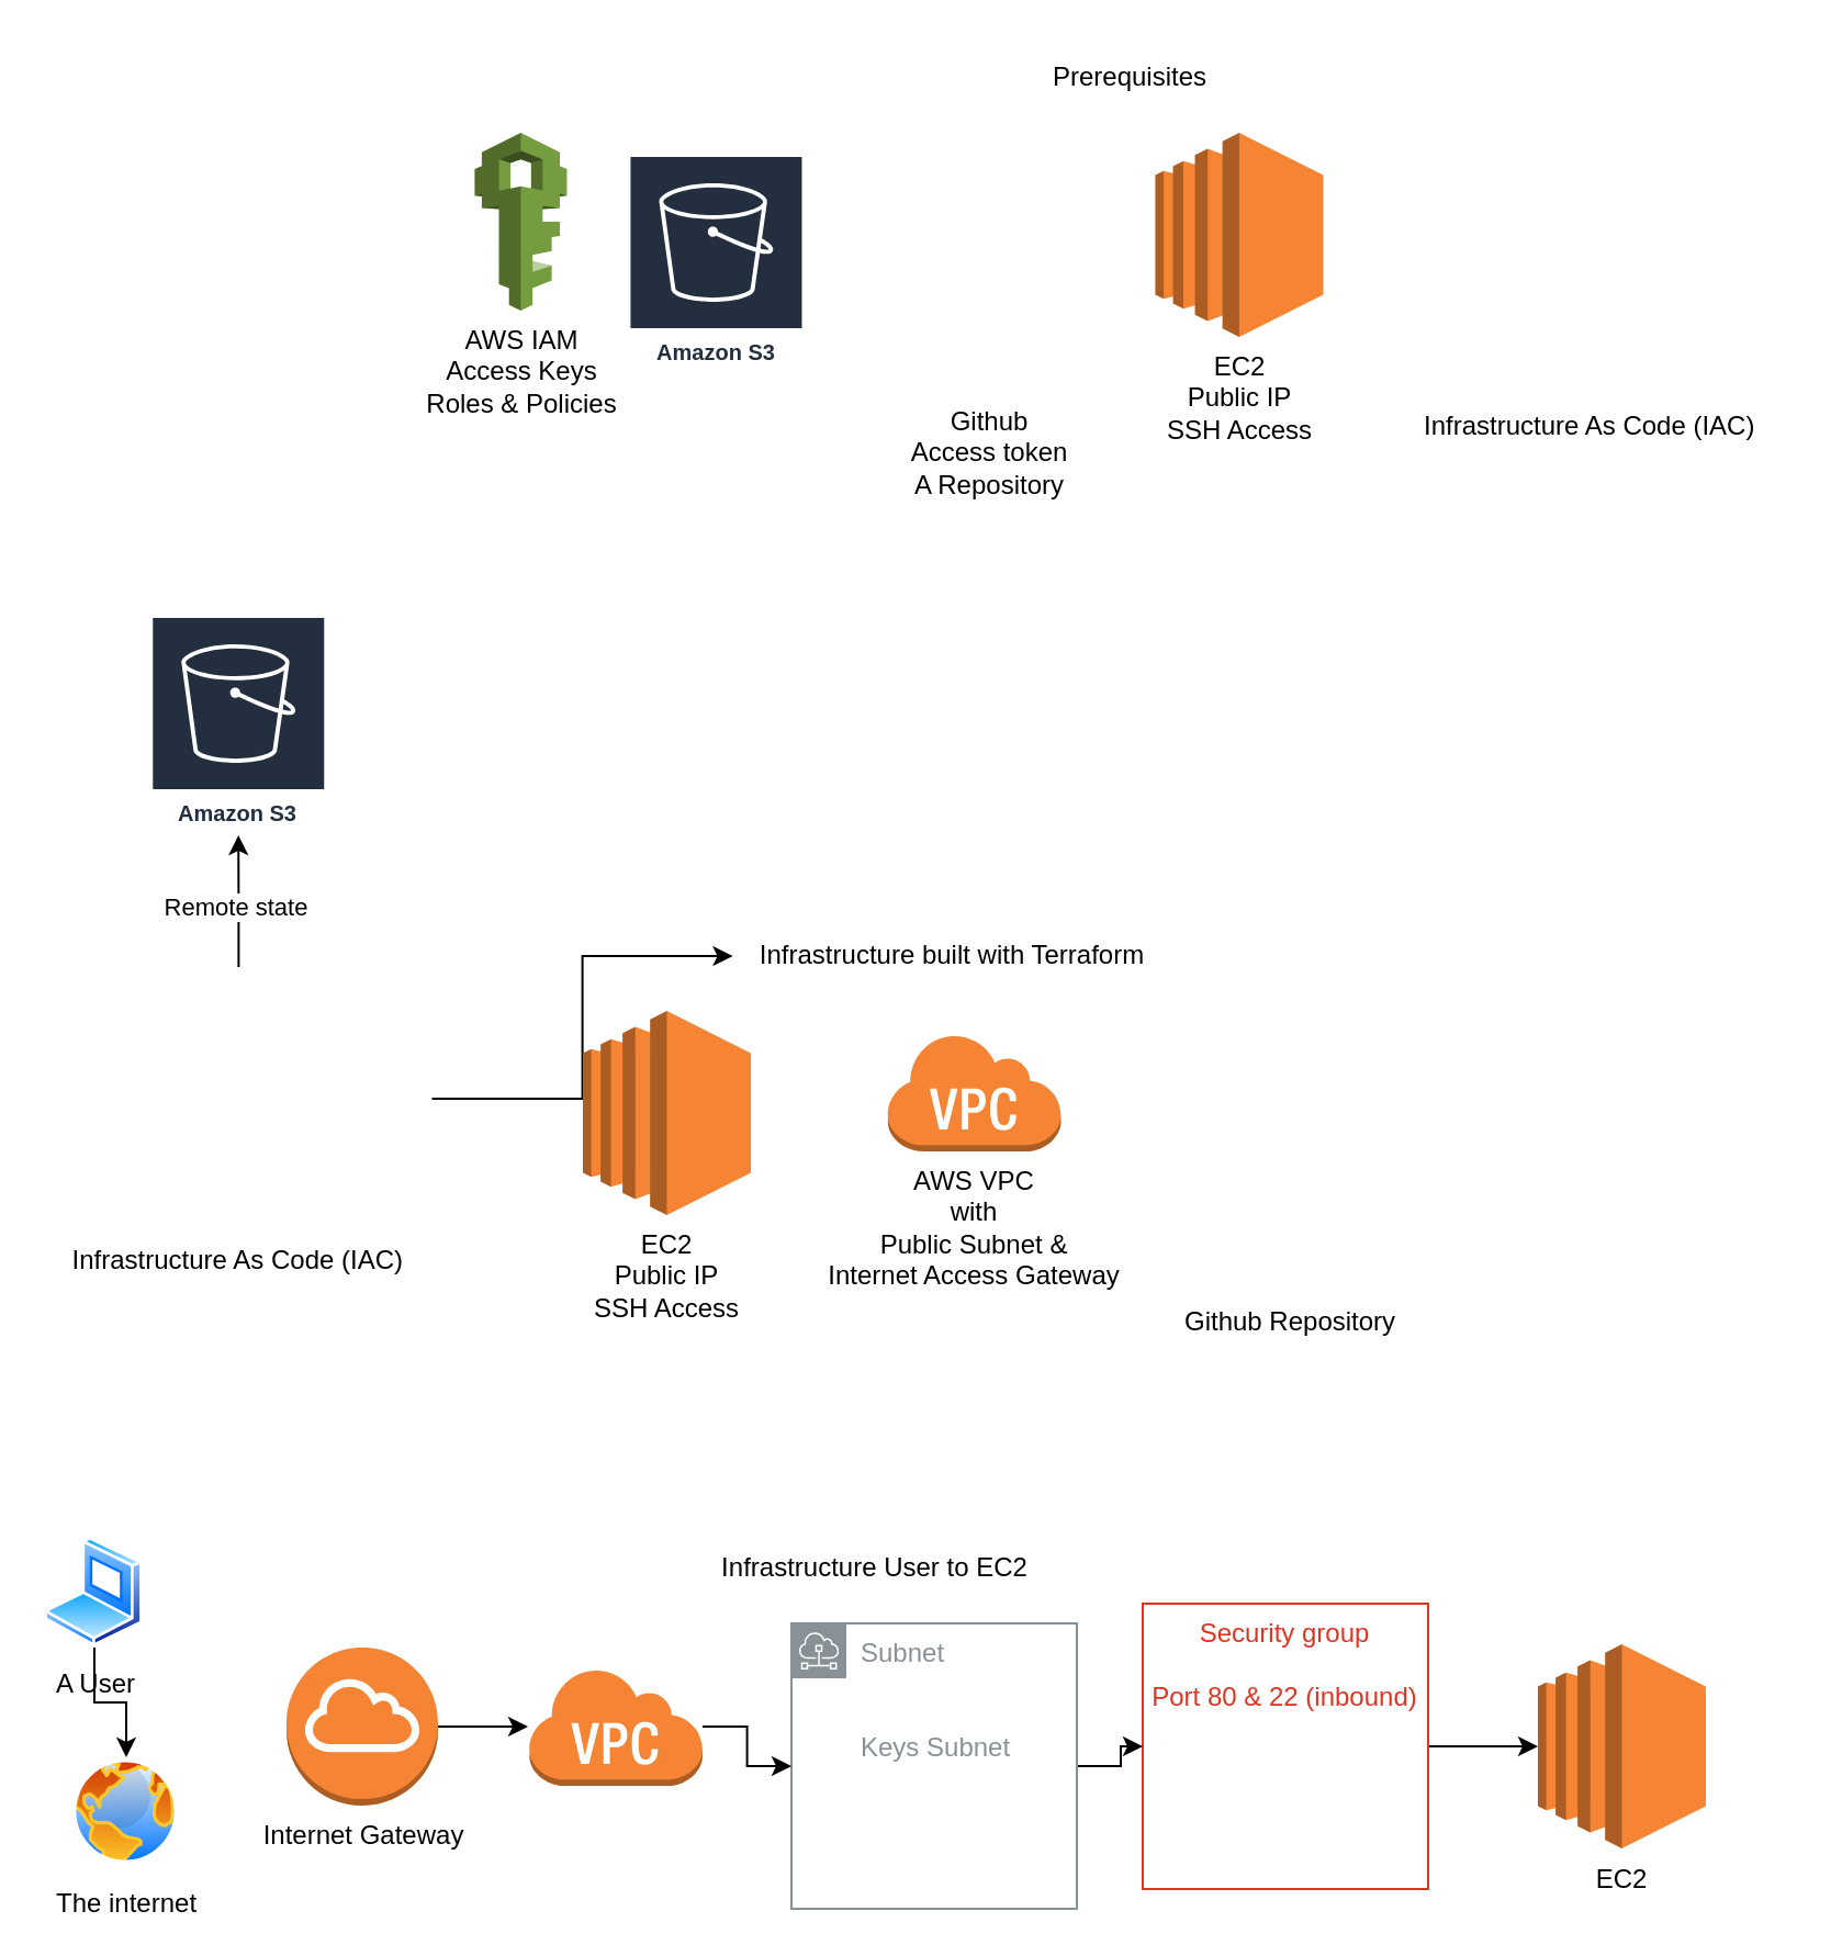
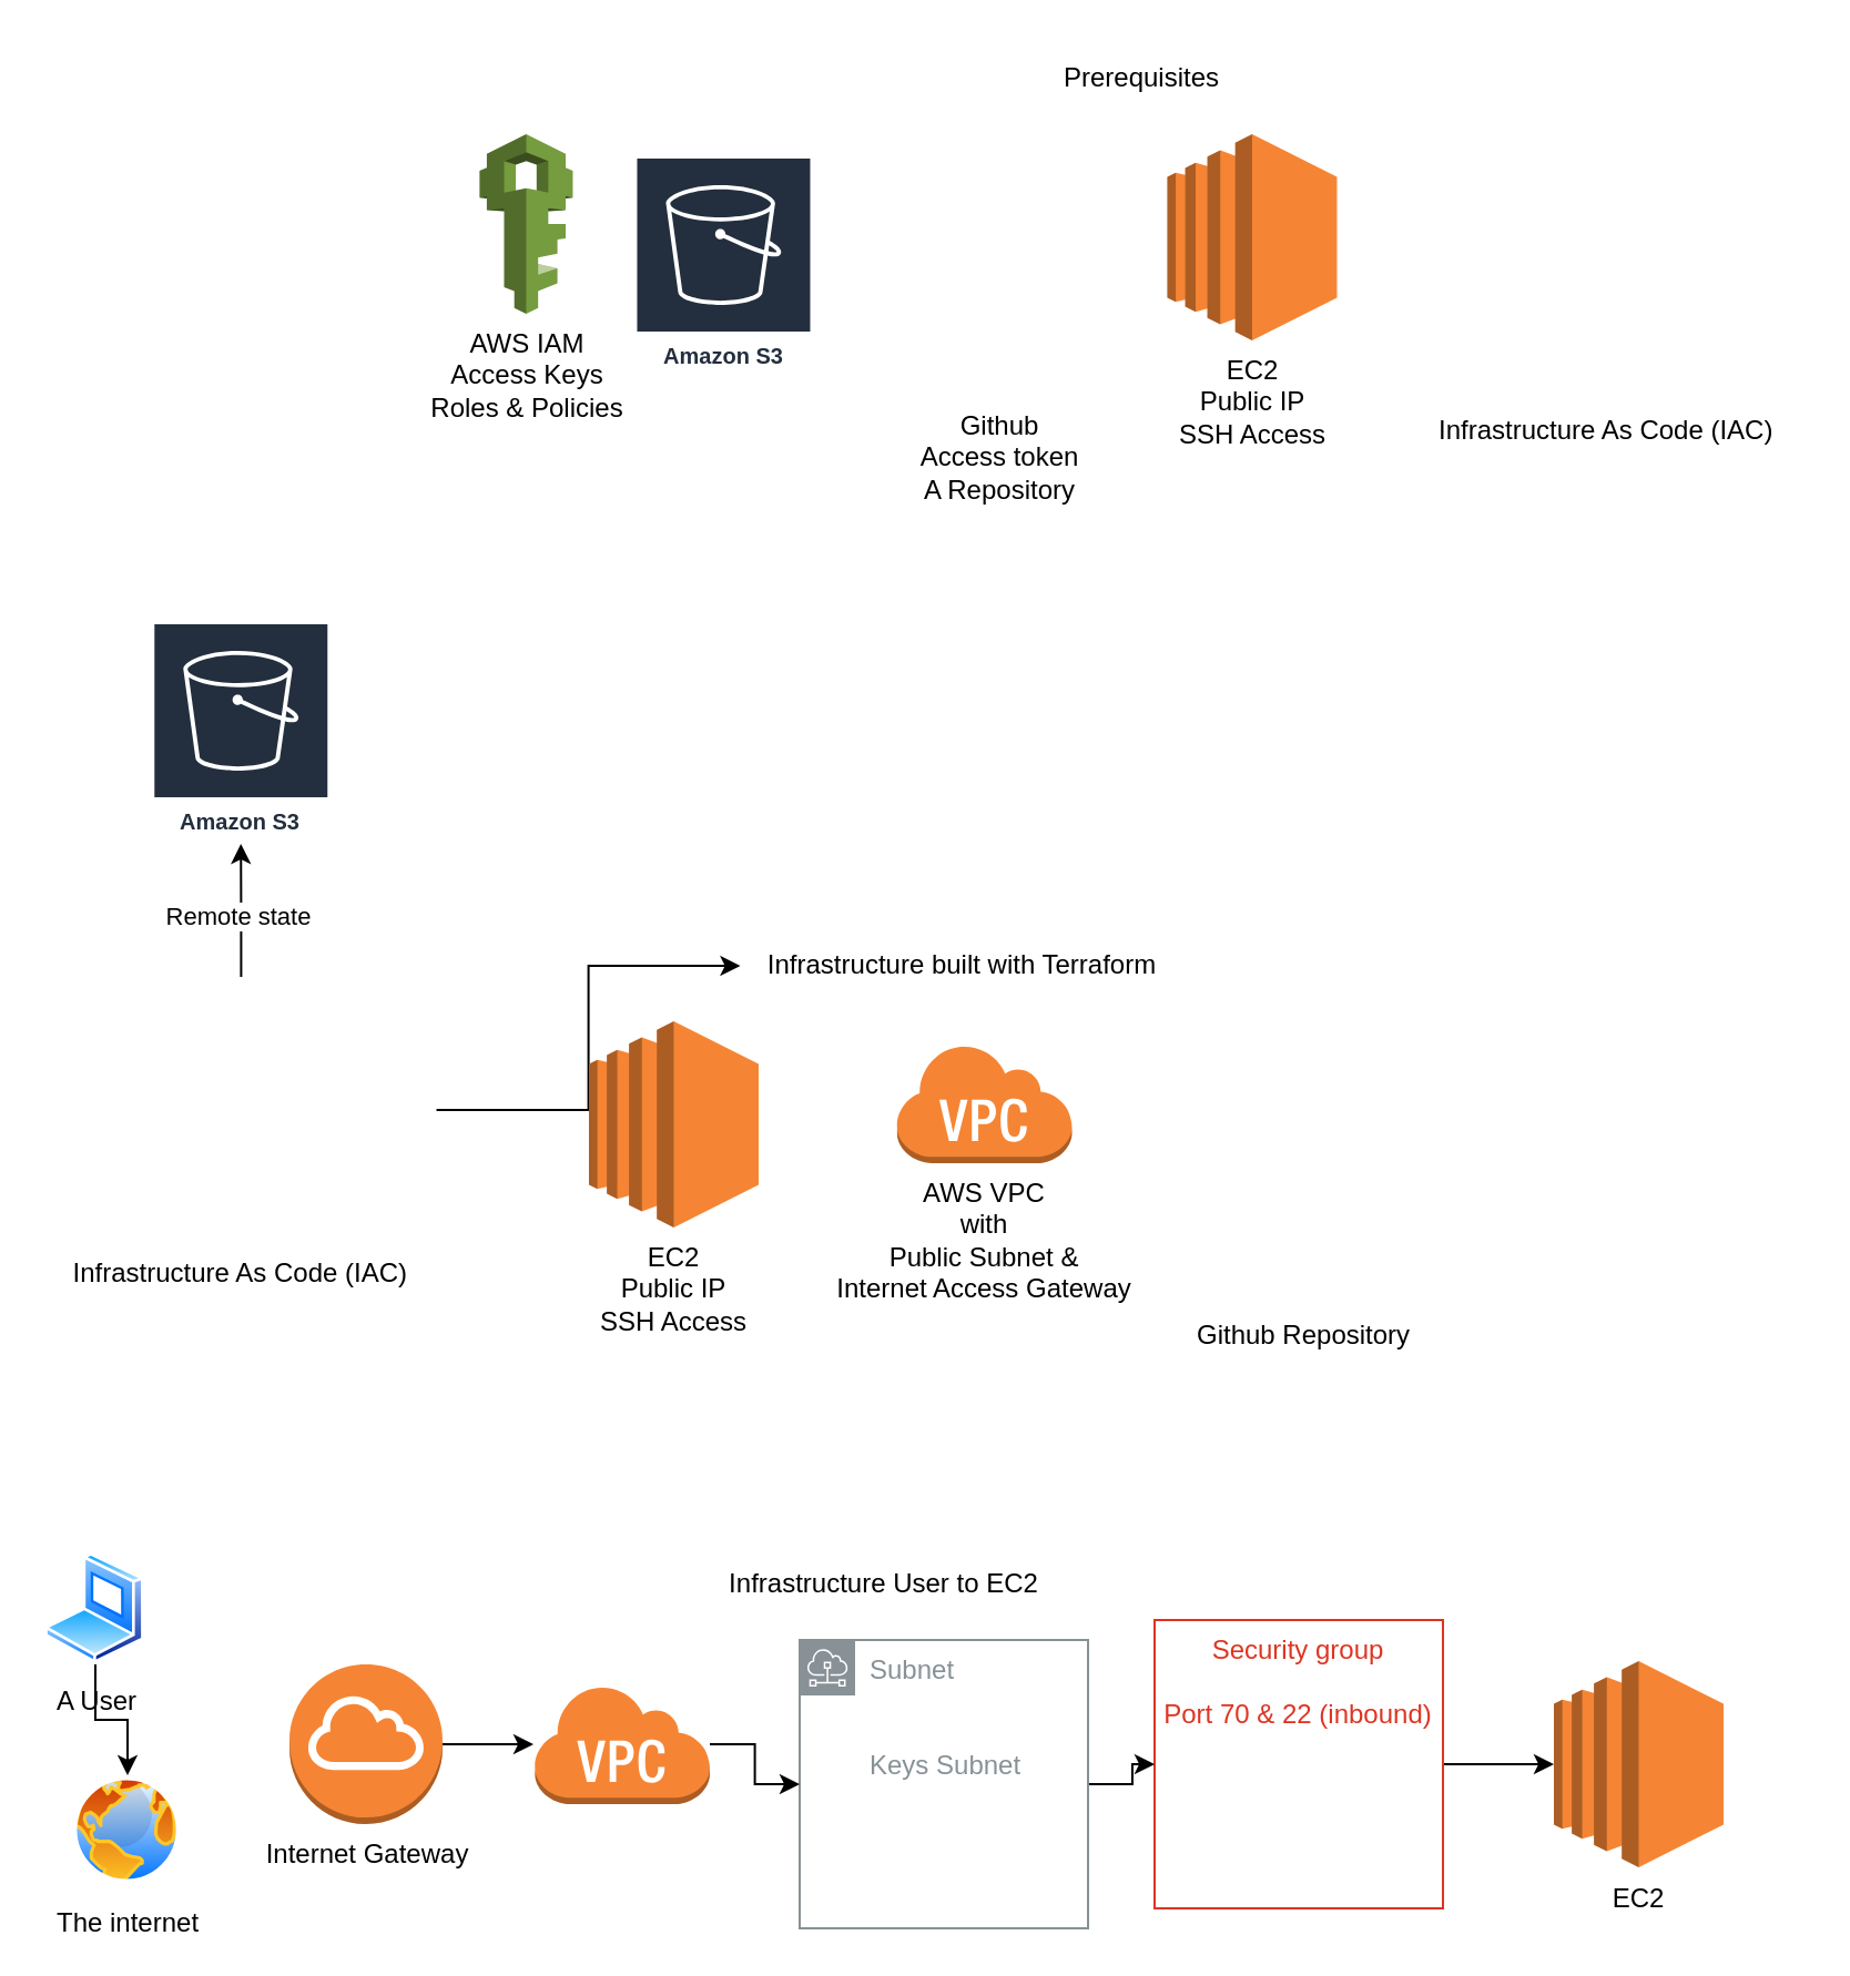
- <mxCell id="8" value="Security group&lt;br&gt;&lt;br&gt;Port 80 &amp;amp; 22 (inbound)" style="fillColor=none;strokeColor=#DD3522;verticalAlign=top;fontStyle=0;fontColor=#DD3522;whiteSpace=wrap;html=1;" vertex="1" parent="2"><mxGeometry x="500" y="30" width="130" height="130" as="geometry" /></mxCell>
+ <mxCell id="8" value="Security group&lt;br&gt;&lt;br&gt;Port 70 &amp;amp; 22 (inbound)" style="fillColor=none;strokeColor=#DD3522;verticalAlign=top;fontStyle=0;fontColor=#DD3522;whiteSpace=wrap;html=1;" vertex="1" parent="2"><mxGeometry x="500" y="30" width="130" height="130" as="geometry" /></mxCell>
